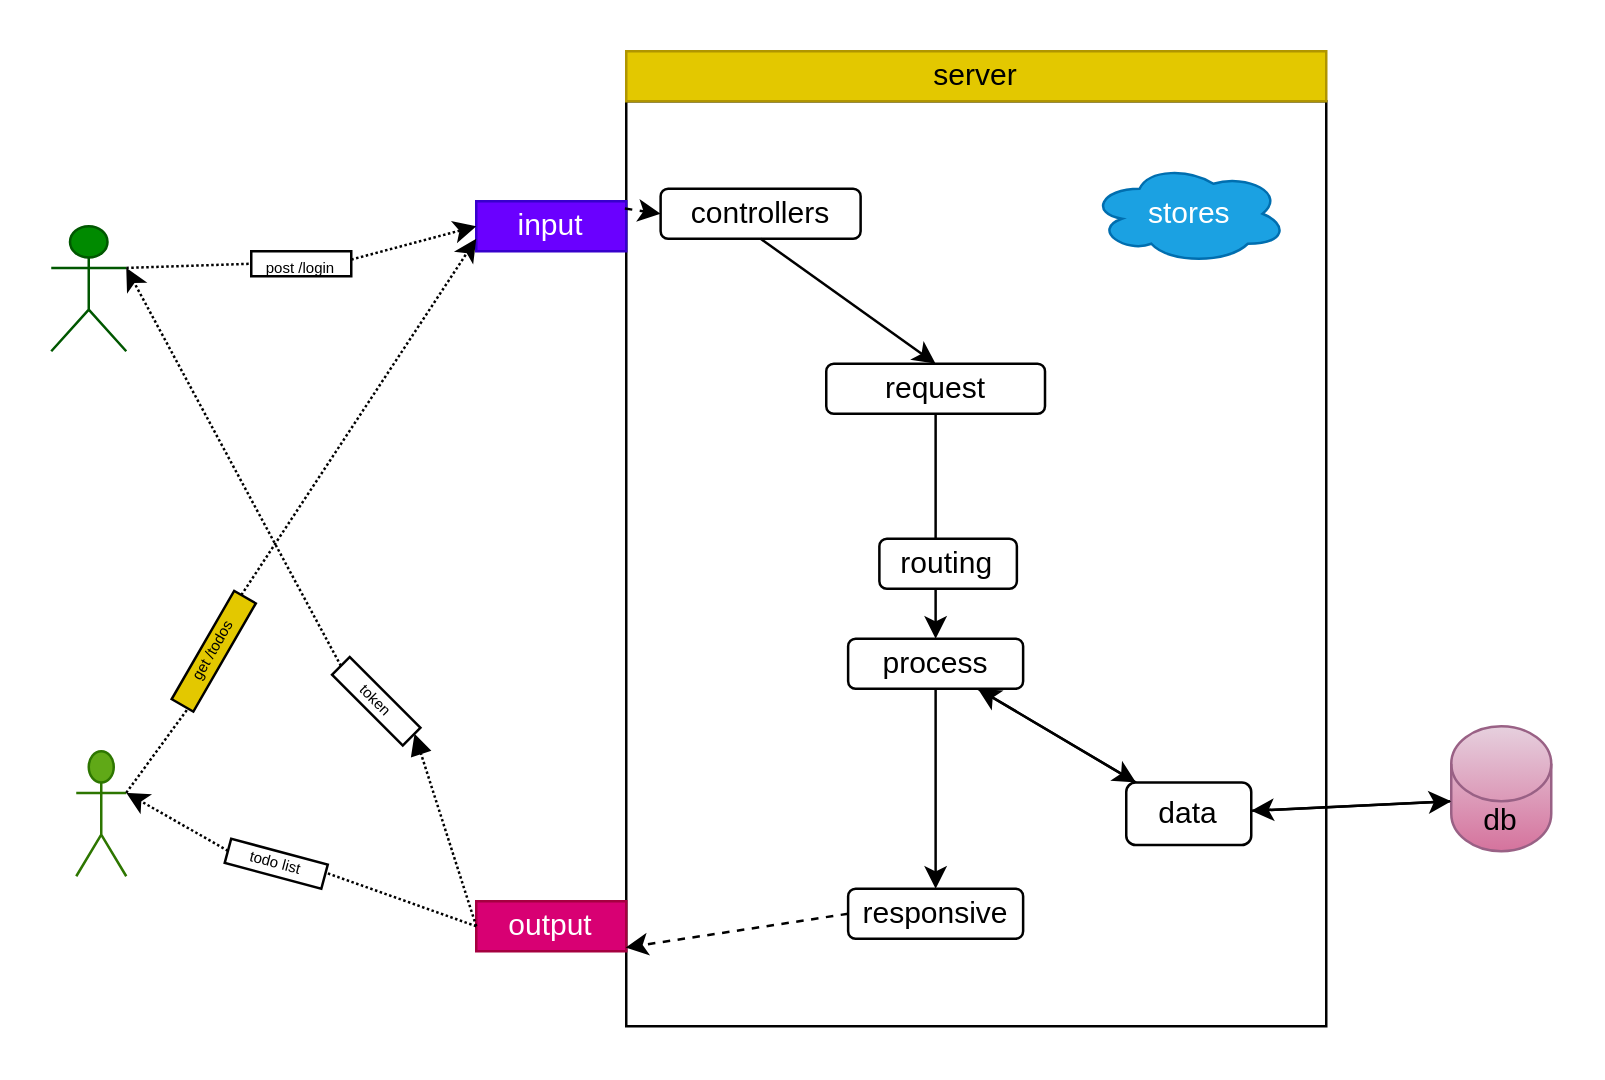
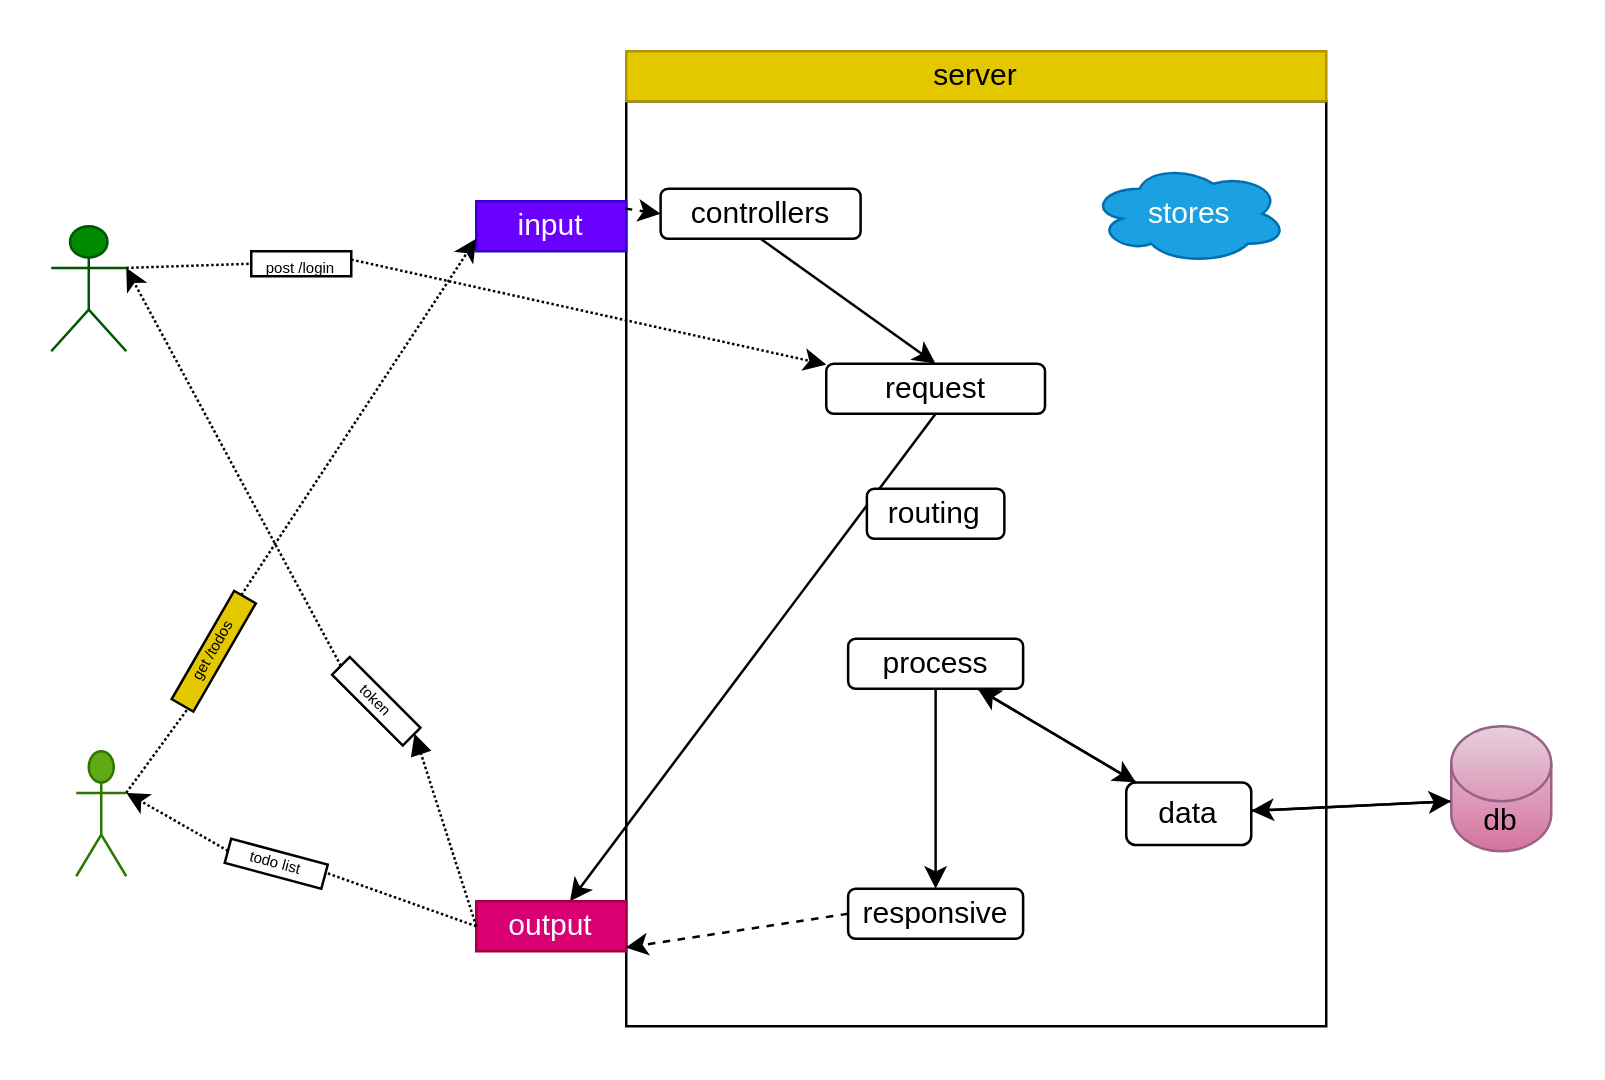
- <mxCell id="24" value="" style="endArrow=classic;html=1;entryX=0;entryY=0.5;entryDx=0;entryDy=0;exitX=1;exitY=0.333;exitDx=0;exitDy=0;exitPerimeter=0;dashed=1;dashPattern=1 1;startArrow=none;" edge="1" parent="1" source="28" target="19"><mxGeometry width="50" height="50" relative="1" as="geometry"><mxPoint x="160" y="220" as="sourcePoint" /><mxPoint x="210" y="170" as="targetPoint" /></mxGeometry></mxCell>
+ <mxCell id="24" value="" style="endArrow=classic;html=1;exitX=1;exitY=0.333;exitDx=0;exitDy=0;exitPerimeter=0;dashed=1;dashPattern=1 1;startArrow=none;" edge="1" parent="1" source="28" target="9"><mxGeometry width="50" height="50" relative="1" as="geometry"><mxPoint x="160" y="220" as="sourcePoint" /><mxPoint x="210" y="170" as="targetPoint" /></mxGeometry></mxCell>
- <mxCell id="8" style="edgeStyle=none;html=1;exitX=0.5;exitY=1;exitDx=0;exitDy=0;entryX=0.5;entryY=0;entryDx=0;entryDy=0;" edge="1" parent="1" source="9" target="12"><mxGeometry relative="1" as="geometry" /></mxCell>
+ <mxCell id="8" style="edgeStyle=none;html=1;exitX=0.5;exitY=1;exitDx=0;exitDy=0;" edge="1" parent="1" source="9" target="20"><mxGeometry relative="1" as="geometry" /></mxCell>
- <mxCell id="13" value="routing" style="rounded=1;whiteSpace=wrap;html=1;" vertex="1" parent="1"><mxGeometry x="351.25" y="215" width="55" height="20" as="geometry" /></mxCell>
+ <mxCell id="13" value="routing" style="rounded=1;whiteSpace=wrap;html=1;" vertex="1" parent="1"><mxGeometry x="346.25" y="195" width="55" height="20" as="geometry" /></mxCell>
